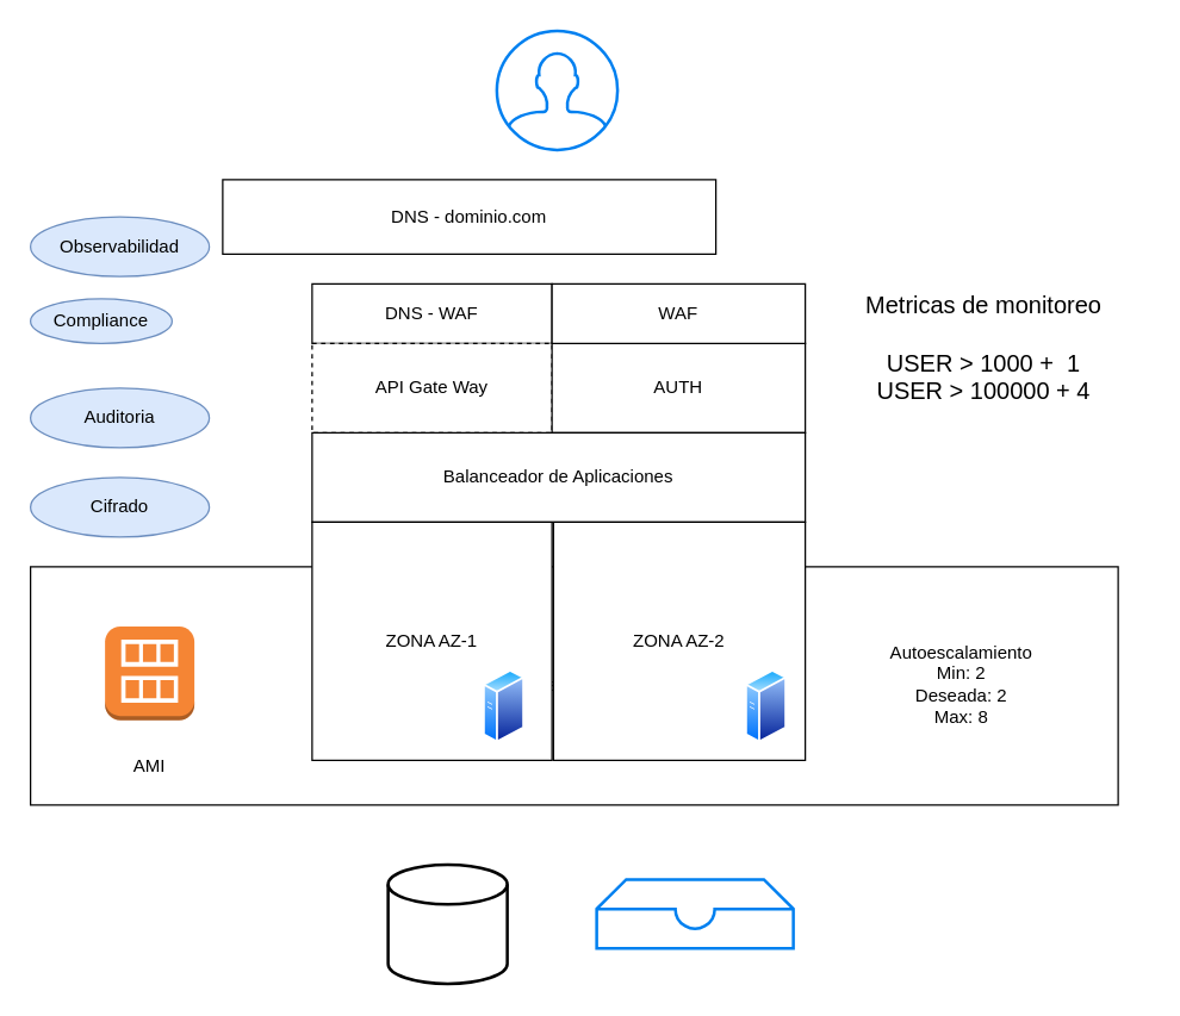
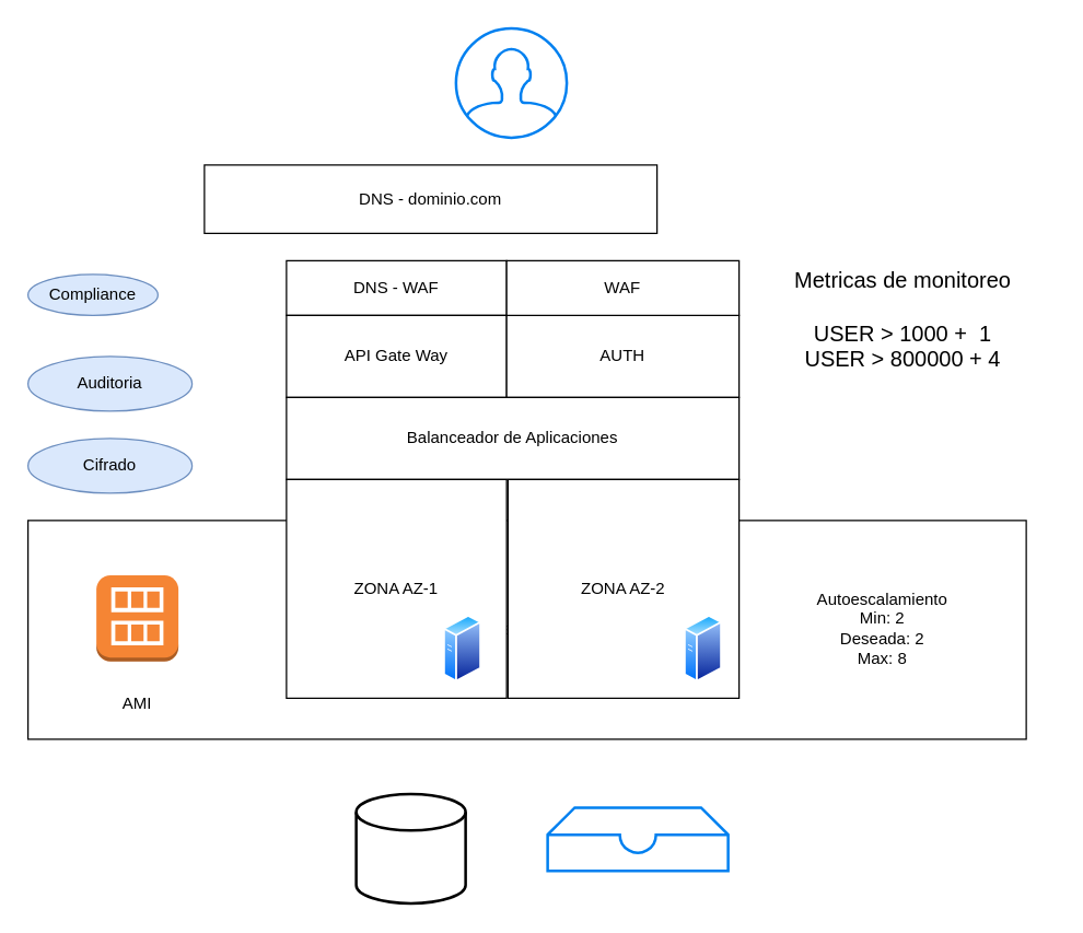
- <mxCell id="15" value="Observabilidad" style="ellipse;whiteSpace=wrap;html=1;fillColor=#dae8fc;strokeColor=#6c8ebf;" vertex="1" parent="1"><mxGeometry x="20" y="145" width="120" height="40" as="geometry" /></mxCell>
- <mxCell id="20" value="&lt;font style=&quot;font-size: 16px;&quot;&gt;Metricas de monitoreo&lt;br&gt;&lt;br&gt;USER &amp;gt; 1000 +&amp;nbsp; 1&lt;br&gt;USER &amp;gt; 100000 + 4&lt;/font&gt;" style="text;html=1;strokeColor=none;fillColor=none;align=center;verticalAlign=middle;whiteSpace=wrap;rounded=0;strokeWidth=2;" vertex="1" parent="1"><mxGeometry x="570" y="140" width="180" height="185" as="geometry" /></mxCell>
+ <mxCell id="20" value="&lt;font style=&quot;font-size: 16px;&quot;&gt;Metricas de monitoreo&lt;br&gt;&lt;br&gt;USER &amp;gt; 1000 +&amp;nbsp; 1&lt;br&gt;USER &amp;gt; 800000 + 4&lt;/font&gt;" style="text;html=1;strokeColor=none;fillColor=none;align=center;verticalAlign=middle;whiteSpace=wrap;rounded=0;strokeWidth=2;" vertex="1" parent="1"><mxGeometry x="570" y="140" width="180" height="185" as="geometry" /></mxCell>
- <mxCell id="5" value="API Gate Way" style="rounded=0;whiteSpace=wrap;html=1;dashed=1;" vertex="1" parent="1"><mxGeometry x="209" y="230" width="161" height="60" as="geometry" /></mxCell>
+ <mxCell id="5" value="API Gate Way" style="rounded=0;whiteSpace=wrap;html=1;" vertex="1" parent="1"><mxGeometry x="209" y="230" width="161" height="60" as="geometry" /></mxCell>
